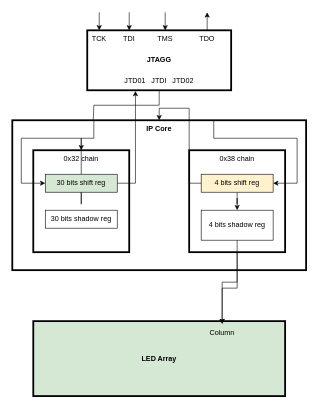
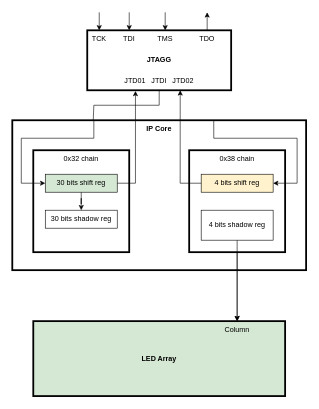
- <mxCell id="23" style="edgeStyle=orthogonalEdgeStyle;rounded=0;orthogonalLoop=1;jettySize=auto;html=1;exitX=0;exitY=0.5;exitDx=0;exitDy=0;labelBackgroundColor=none;fontColor=default;" parent="1" source="20" target="4" edge="1"><mxGeometry relative="1" as="geometry" /></mxCell>
+ <mxCell id="23" style="edgeStyle=orthogonalEdgeStyle;rounded=0;orthogonalLoop=1;jettySize=auto;html=1;exitX=0;exitY=0.5;exitDx=0;exitDy=0;entryX=0.646;entryY=1.001;entryDx=0;entryDy=0;entryPerimeter=0;labelBackgroundColor=none;fontColor=default;" parent="1" source="20" target="3" edge="1"><mxGeometry relative="1" as="geometry" /></mxCell>
- <mxCell id="17" style="edgeStyle=orthogonalEdgeStyle;rounded=0;orthogonalLoop=1;jettySize=auto;html=1;" edge="1" parent="1" source="18" target="13"><mxGeometry relative="1" as="geometry" /></mxCell>
+ <mxCell id="17" style="edgeStyle=orthogonalEdgeStyle;rounded=0;orthogonalLoop=1;jettySize=auto;html=1;entryX=0.5;entryY=0;entryDx=0;entryDy=0;" edge="1" parent="1" source="18" target="29"><mxGeometry relative="1" as="geometry" /></mxCell>
- <mxCell id="19" style="edgeStyle=orthogonalEdgeStyle;rounded=0;orthogonalLoop=1;jettySize=auto;html=1;entryX=0.5;entryY=0;entryDx=0;entryDy=0;" edge="1" parent="1" source="20" target="31"><mxGeometry relative="1" as="geometry" /></mxCell>
- <mxCell id="25" value="Column" style="text;html=1;align=center;verticalAlign=middle;whiteSpace=wrap;rounded=0;labelBackgroundColor=none;" parent="1" vertex="1"><mxGeometry x="340" y="540" width="60" height="30" as="geometry" /></mxCell>
+ <mxCell id="25" value="Column" style="text;html=1;align=center;verticalAlign=middle;whiteSpace=wrap;rounded=0;labelBackgroundColor=none;" parent="1" vertex="1"><mxGeometry x="365" y="535" width="60" height="30" as="geometry" /></mxCell>
